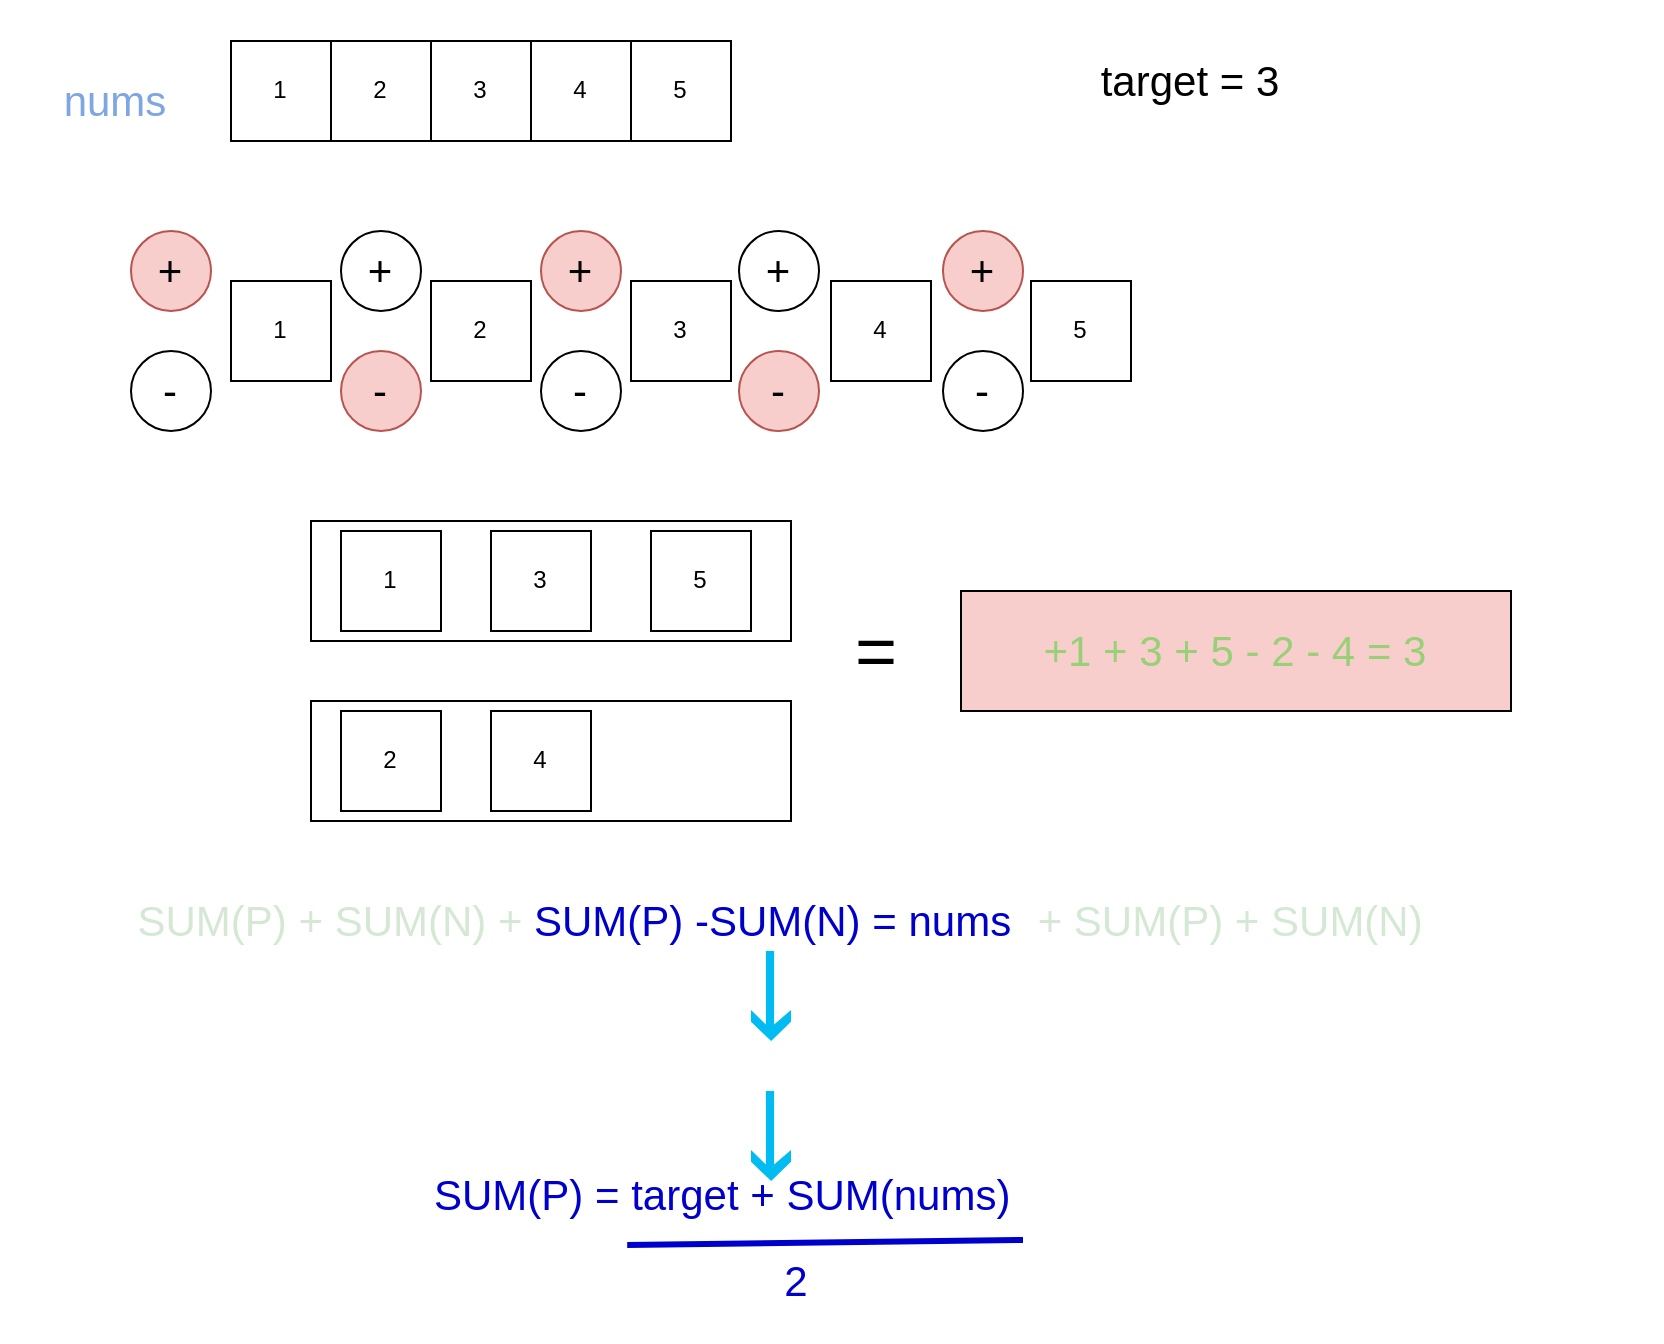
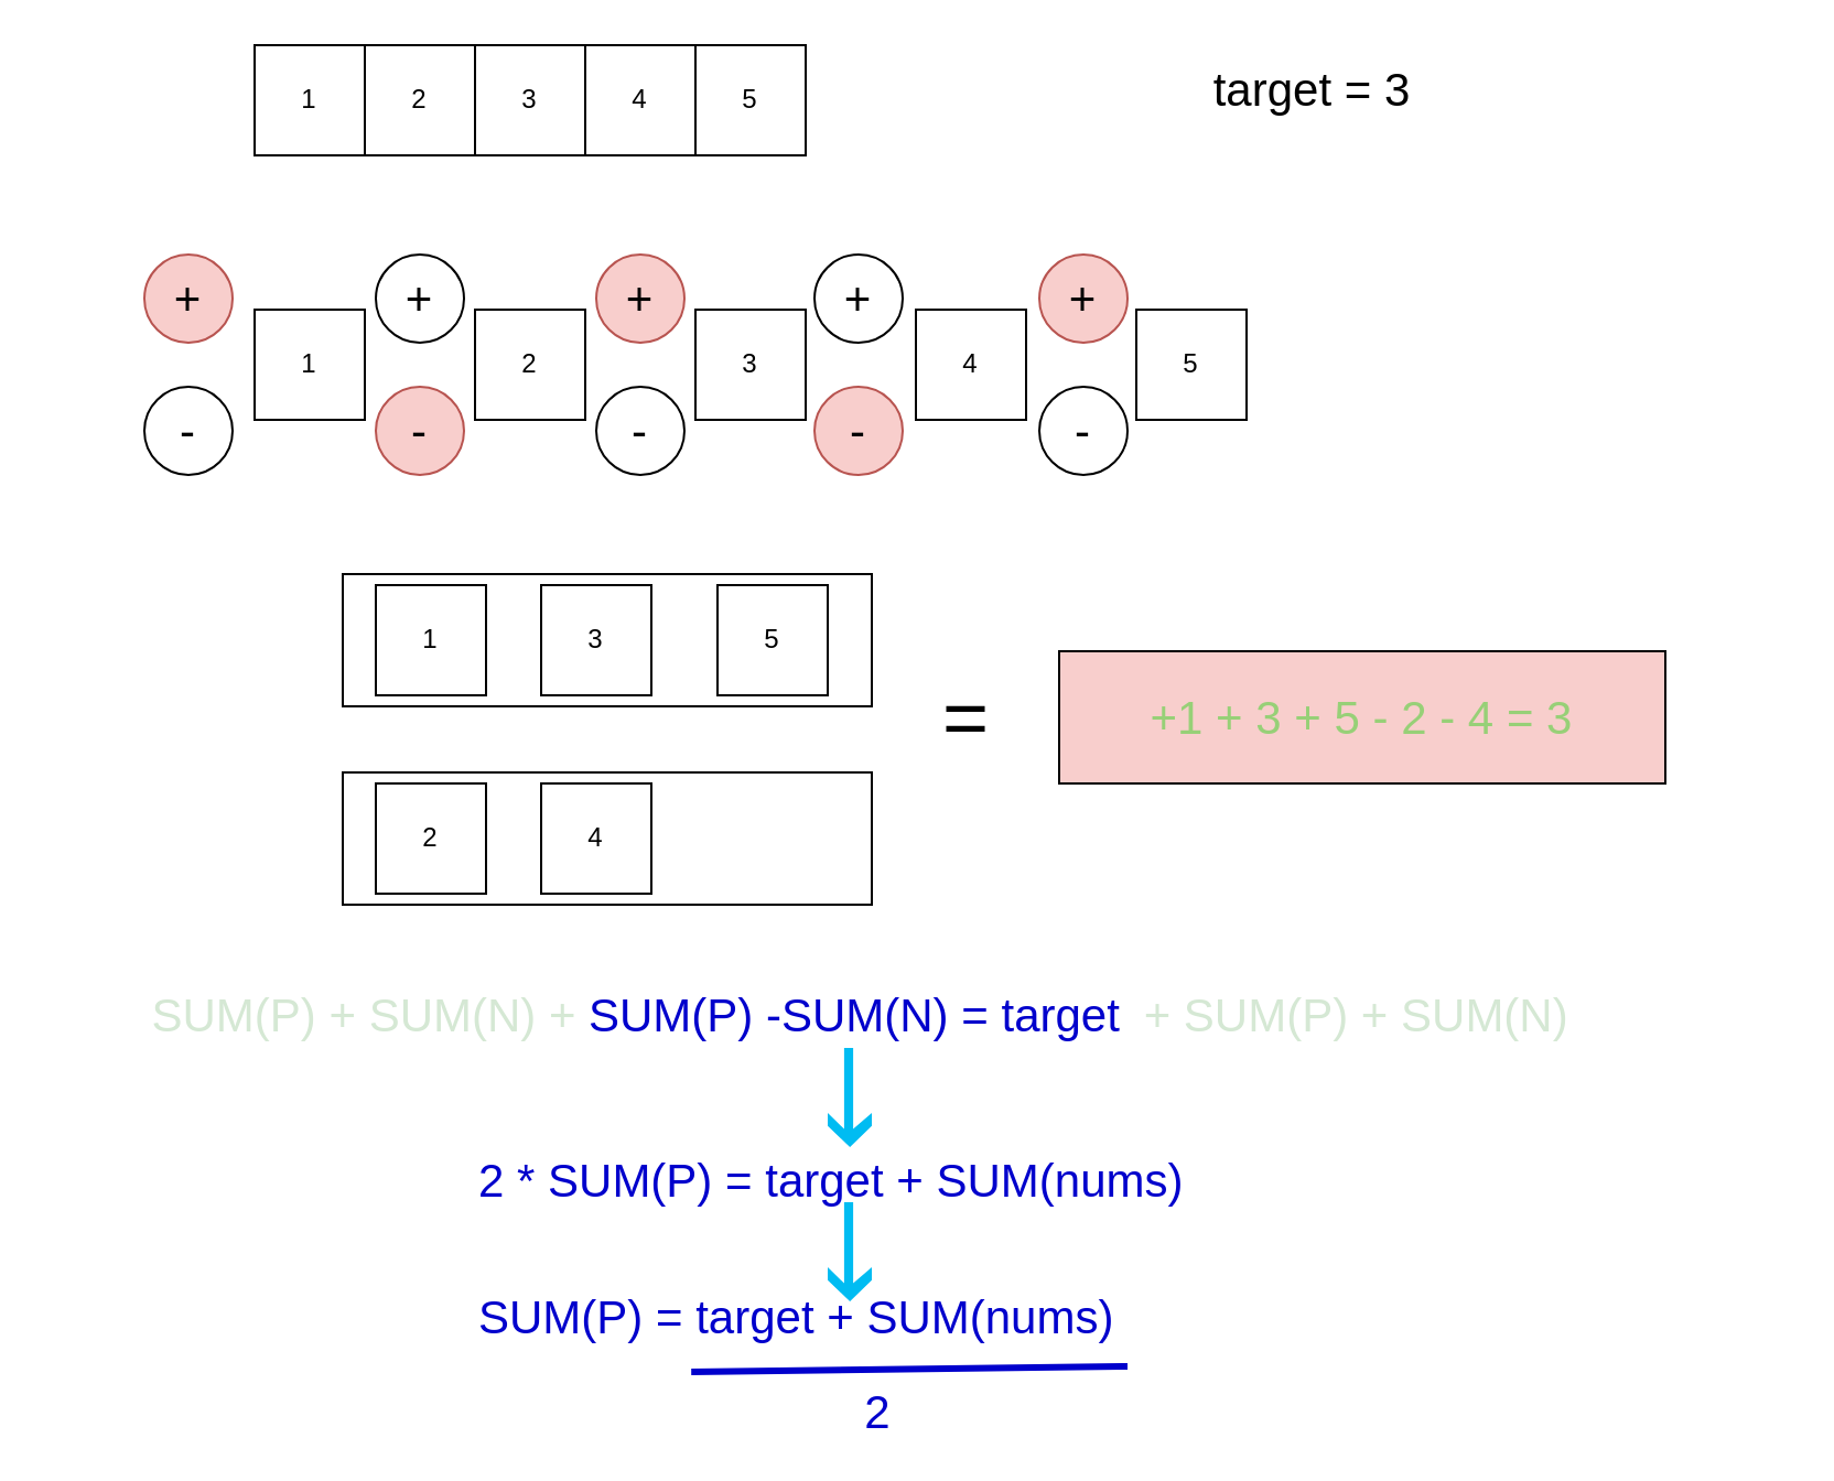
- <mxCell id="24" value="nums" style="text;html=1;strokeColor=none;fillColor=none;align=center;verticalAlign=middle;whiteSpace=wrap;rounded=0;fontSize=21;fontColor=#7EA6E0;" vertex="1" parent="1"><mxGeometry x="20" y="40" width="75" height="20" as="geometry" /></mxCell>
- <mxCell id="33" value="&lt;font color=&quot;#0000cc&quot;&gt;SUM(P) -SUM(N) = nums&lt;br&gt;&lt;/font&gt;" style="text;html=1;strokeColor=none;fillColor=none;align=left;verticalAlign=middle;whiteSpace=wrap;rounded=0;fontSize=21;fontColor=#FFD966;" vertex="1" parent="1"><mxGeometry x="265" y="450" width="545" height="20" as="geometry" /></mxCell>
+ <mxCell id="33" value="&lt;font color=&quot;#0000cc&quot;&gt;SUM(P) -SUM(N) = target&lt;br&gt;&lt;/font&gt;" style="text;html=1;strokeColor=none;fillColor=none;align=left;verticalAlign=middle;whiteSpace=wrap;rounded=0;fontSize=21;fontColor=#FFD966;" vertex="1" parent="1"><mxGeometry x="265" y="450" width="545" height="20" as="geometry" /></mxCell>
+ <mxCell id="36" value="&lt;font color=&quot;#0000cc&quot;&gt;2 * SUM(P) = target + SUM(nums)&lt;br&gt;&lt;/font&gt;" style="text;html=1;strokeColor=none;fillColor=none;align=left;verticalAlign=middle;whiteSpace=wrap;rounded=0;fontSize=21;fontColor=#FFD966;" vertex="1" parent="1"><mxGeometry x="215" y="525" width="545" height="20" as="geometry" /></mxCell>
